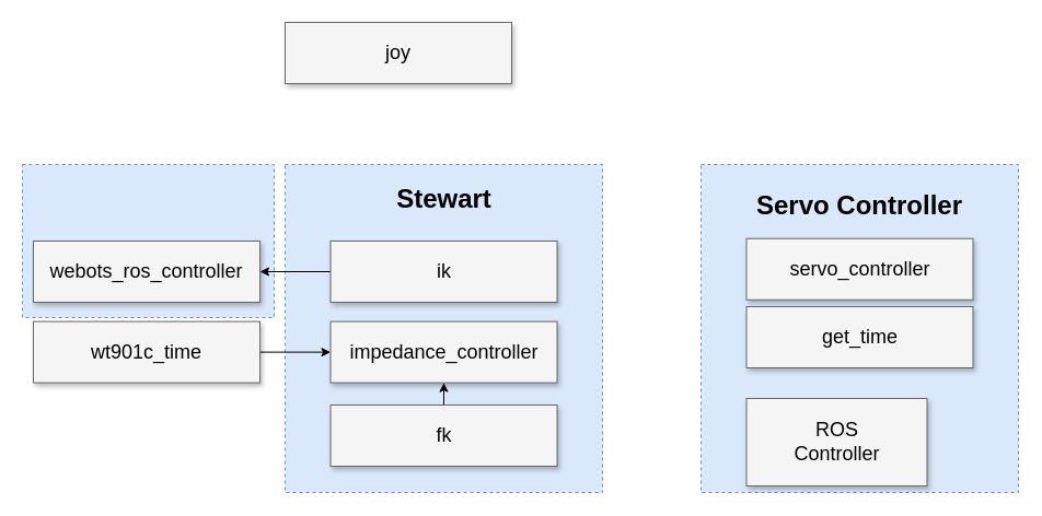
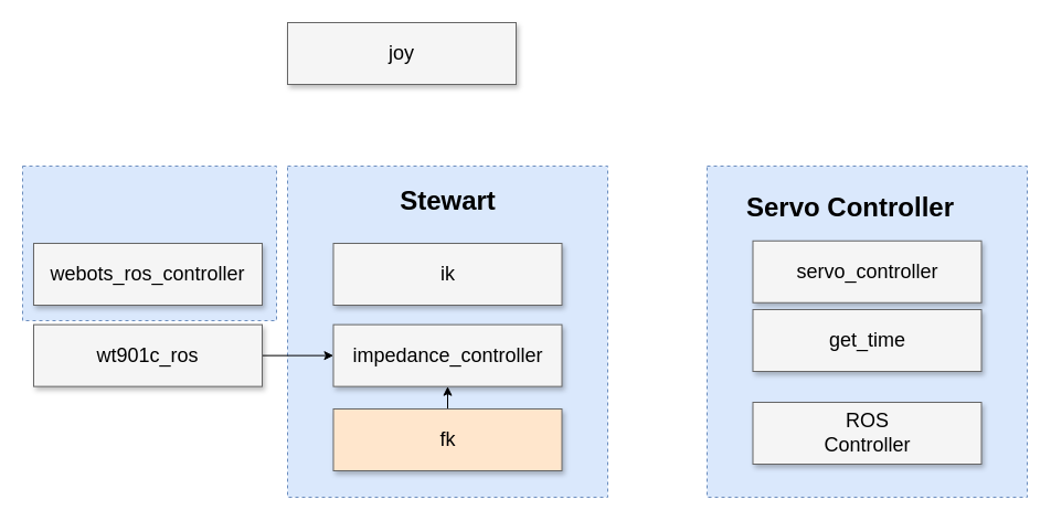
- <mxCell id="16" value="&lt;h1&gt;Servo Controller&lt;/h1&gt;" style="text;html=1;strokeColor=none;fillColor=none;align=center;verticalAlign=middle;whiteSpace=wrap;rounded=0;dashed=1;" vertex="1" parent="14"><mxGeometry x="20" y="20" width="250" height="35.63" as="geometry" /></mxCell>
+ <mxCell id="16" value="&lt;h1&gt;Servo Controller&lt;/h1&gt;" style="text;html=1;strokeColor=none;fillColor=none;align=center;verticalAlign=middle;whiteSpace=wrap;rounded=0;dashed=1;" vertex="1" parent="14"><mxGeometry x="5" y="20" width="250" height="35.63" as="geometry" /></mxCell>
- <mxCell id="7" style="edgeStyle=orthogonalEdgeStyle;rounded=0;orthogonalLoop=1;jettySize=auto;html=1;exitX=0;exitY=0.5;exitDx=0;exitDy=0;startArrow=none;startFill=0;endArrow=classic;endFill=1;" edge="1" parent="1" source="8" target="13"><mxGeometry relative="1" as="geometry" /></mxCell>
- <mxCell id="5" value="wt901c_time" style="whiteSpace=wrap;html=1;shadow=1;fontSize=18;fillColor=#f5f5f5;strokeColor=#666666;" vertex="1" parent="1"><mxGeometry x="30" y="293.63" width="207" height="56" as="geometry" /></mxCell>
+ <mxCell id="5" value="wt901c_ros" style="whiteSpace=wrap;html=1;shadow=1;fontSize=18;fillColor=#f5f5f5;strokeColor=#666666;" vertex="1" parent="1"><mxGeometry x="30" y="293.63" width="207" height="56" as="geometry" /></mxCell>
- <mxCell id="11" value="fk" style="whiteSpace=wrap;html=1;shadow=1;fontSize=18;fillColor=#f5f5f5;strokeColor=#666666;" vertex="1" parent="1"><mxGeometry x="301.5" y="370" width="207" height="56" as="geometry" /></mxCell>
+ <mxCell id="11" value="fk" style="whiteSpace=wrap;html=1;shadow=1;fontSize=18;fillColor=#ffe6cc;strokeColor=#666666;" vertex="1" parent="1"><mxGeometry x="301.5" y="370" width="207" height="56" as="geometry" /></mxCell>
- <mxCell id="19" value="ROS&lt;br&gt;Controller" style="whiteSpace=wrap;html=1;shadow=1;fontSize=18;fillColor=#f5f5f5;strokeColor=#666666;" vertex="1" parent="14"><mxGeometry x="41.5" y="214" width="165" height="80" as="geometry" /></mxCell>
+ <mxCell id="19" value="ROS&lt;br&gt;Controller" style="whiteSpace=wrap;html=1;shadow=1;fontSize=18;fillColor=#f5f5f5;strokeColor=#666666;" vertex="1" parent="14"><mxGeometry x="41.5" y="214" width="207" height="56" as="geometry" /></mxCell>
